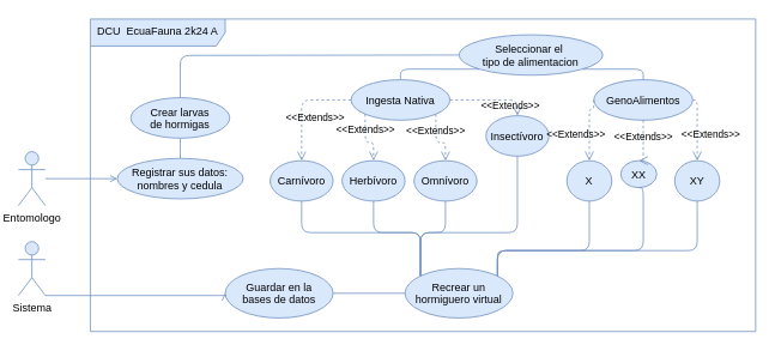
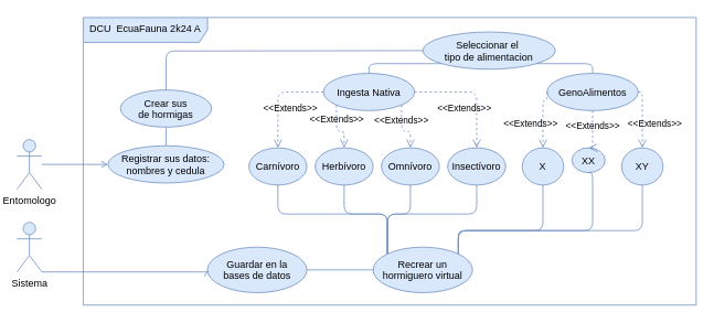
- <mxCell id="8" value="Crear larvas&#10;de hormigas" style="ellipse;fillColor=#dae8fc;strokeColor=#6c8ebf;" parent="1" vertex="1"><mxGeometry x="145" y="108" width="110" height="45" as="geometry" /></mxCell>
+ <mxCell id="8" value="Crear sus&#10;de hormigas" style="ellipse;fillColor=#dae8fc;strokeColor=#6c8ebf;" parent="1" vertex="1"><mxGeometry x="145" y="108" width="110" height="45" as="geometry" /></mxCell>
- <mxCell id="23" value="Insectívoro" style="ellipse;fillColor=#dae8fc;strokeColor=#6c8ebf;" vertex="1" parent="1"><mxGeometry x="540" y="128" width="70" height="45" as="geometry" /></mxCell>
+ <mxCell id="23" value="Insectívoro" style="ellipse;fillColor=#dae8fc;strokeColor=#6c8ebf;" vertex="1" parent="1"><mxGeometry x="540" y="178" width="70" height="45" as="geometry" /></mxCell>
